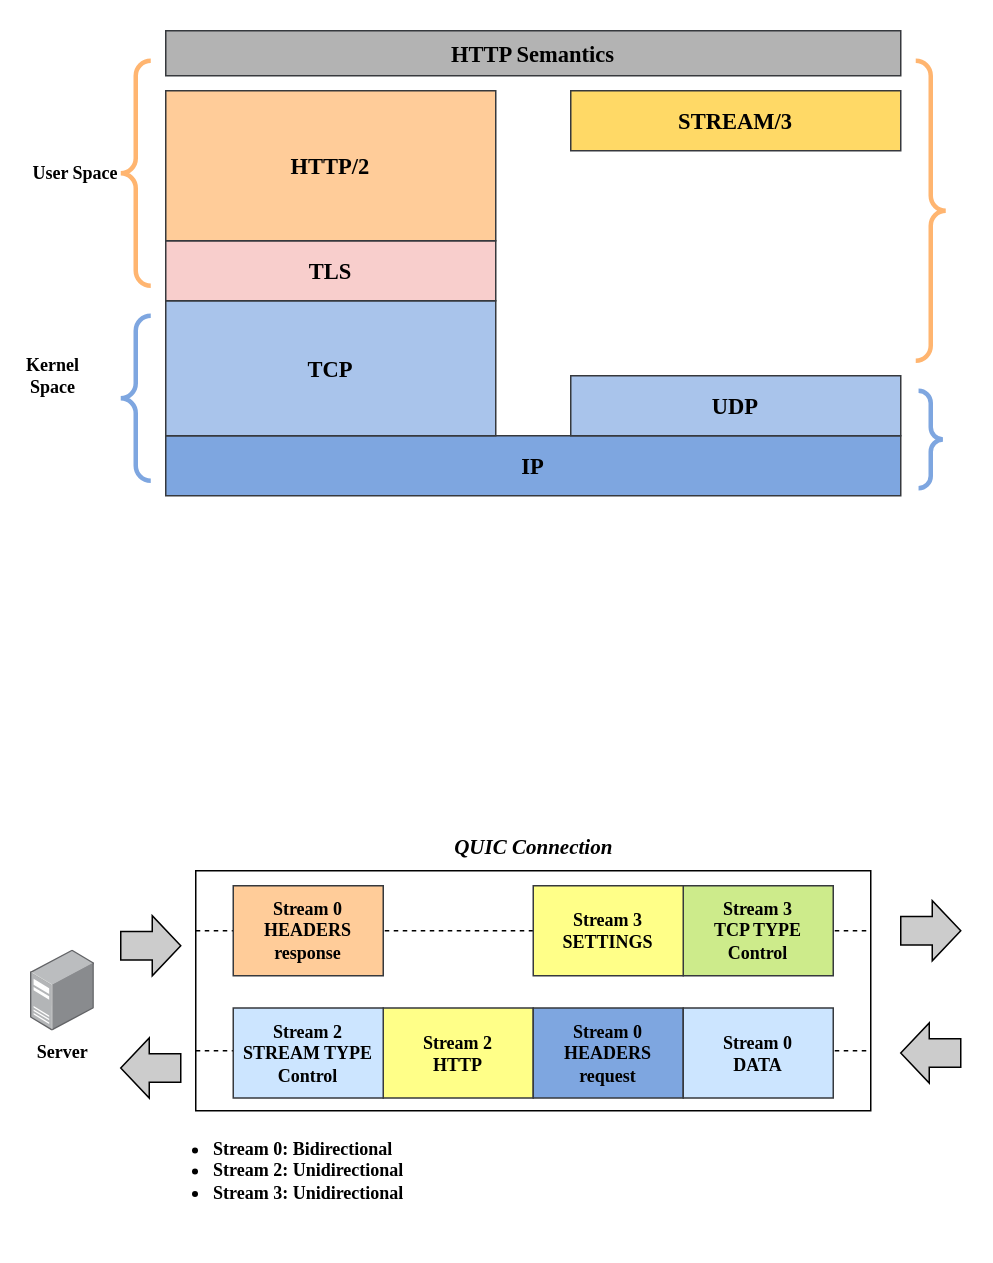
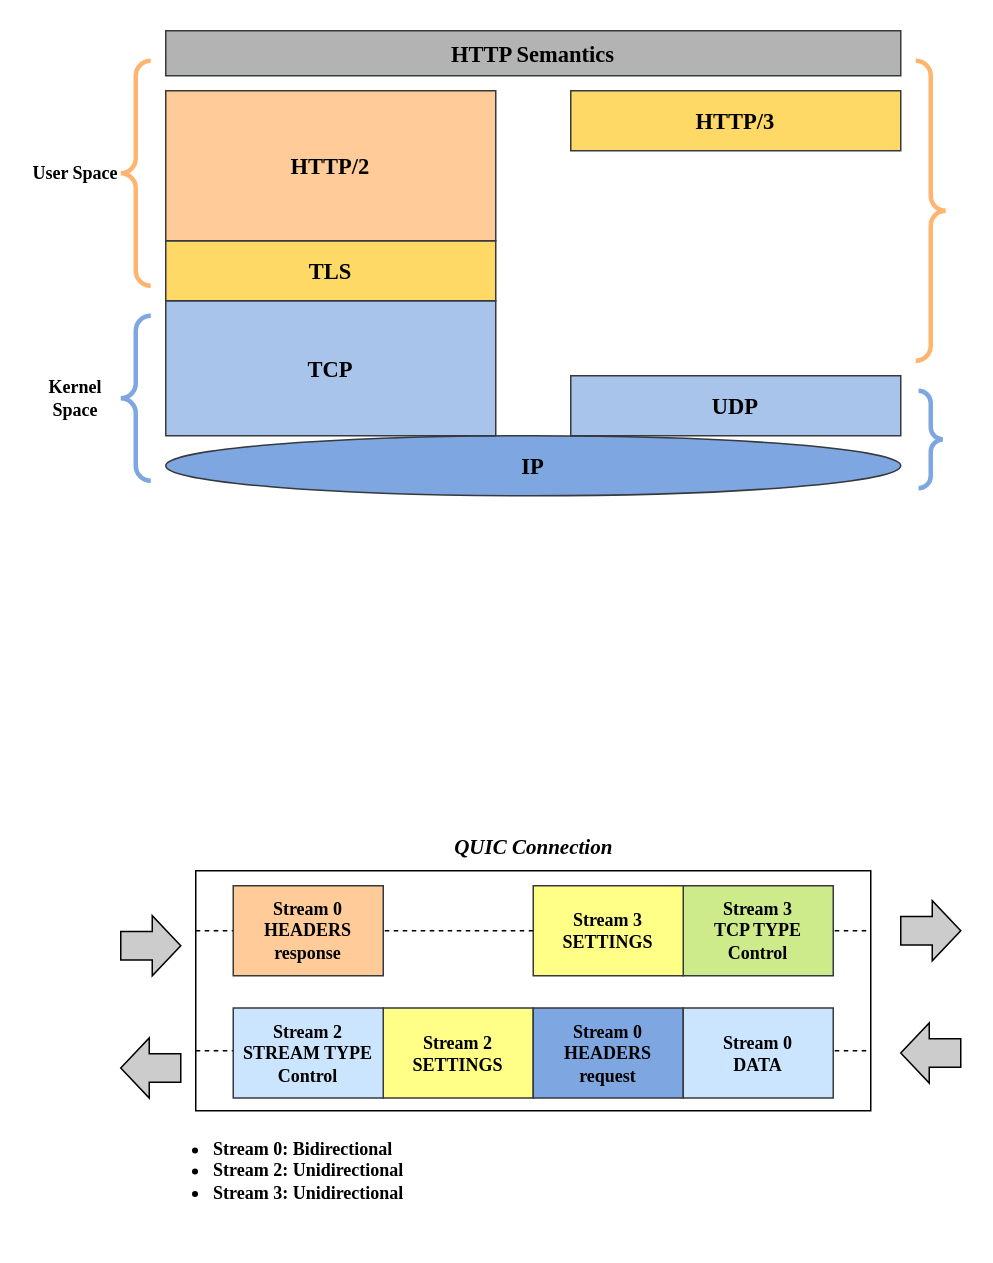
- <mxCell id="25" value="STREAM/3" style="rounded=0;whiteSpace=wrap;html=1;fontStyle=1;fontSize=15;fontFamily=Lucida Console;glass=0;fillColor=#FFD966;strokeColor=#36393d;" vertex="1" parent="1"><mxGeometry x="380" y="60" width="220" height="40" as="geometry" /></mxCell>
+ <mxCell id="25" value="HTTP/3" style="rounded=0;whiteSpace=wrap;html=1;fontStyle=1;fontSize=15;fontFamily=Lucida Console;glass=0;fillColor=#FFD966;strokeColor=#36393d;" vertex="1" parent="1"><mxGeometry x="380" y="60" width="220" height="40" as="geometry" /></mxCell>
- <mxCell id="23" value="TLS" style="rounded=0;whiteSpace=wrap;html=1;fontStyle=1;fontSize=15;fontFamily=Lucida Console;glass=0;fillColor=#f8cecc;strokeColor=#36393d;" vertex="1" parent="1"><mxGeometry x="110" y="160" width="220" height="40" as="geometry" /></mxCell>
+ <mxCell id="23" value="TLS" style="rounded=0;whiteSpace=wrap;html=1;fontStyle=1;fontSize=15;fontFamily=Lucida Console;glass=0;fillColor=#FFD966;strokeColor=#36393d;" vertex="1" parent="1"><mxGeometry x="110" y="160" width="220" height="40" as="geometry" /></mxCell>
- <mxCell id="29" value="Kernel Space" style="text;html=1;align=center;verticalAlign=middle;whiteSpace=wrap;rounded=0;fontStyle=1;fontFamily=Lucida Console;" vertex="1" parent="1"><mxGeometry x="5" y="235" width="60" height="30" as="geometry" /></mxCell>
+ <mxCell id="29" value="Kernel Space" style="text;html=1;align=center;verticalAlign=middle;whiteSpace=wrap;rounded=0;fontStyle=1;fontFamily=Lucida Console;" vertex="1" parent="1"><mxGeometry x="20" y="250" width="60" height="30" as="geometry" /></mxCell>
- <mxCell id="20" value="IP" style="rounded=0;whiteSpace=wrap;html=1;fontStyle=1;fontSize=15;fontFamily=Lucida Console;glass=0;fillColor=#7EA6E0;strokeColor=#36393d;" vertex="1" parent="1"><mxGeometry x="110" y="290" width="490" height="40" as="geometry" /></mxCell>
+ <mxCell id="20" value="IP" style="ellipse;whiteSpace=wrap;html=1;fontStyle=1;fontSize=15;fontFamily=Lucida Console;glass=0;fillColor=#7EA6E0;strokeColor=#36393d;" vertex="1" parent="1"><mxGeometry x="110" y="290" width="490" height="40" as="geometry" /></mxCell>
- <mxCell id="3" value="Server" style="image;points=[];aspect=fixed;html=1;align=center;shadow=0;dashed=0;image=img/lib/allied_telesis/computer_and_terminals/Server_Desktop.svg;fontStyle=1;fontFamily=Lucida Console;" parent="1" vertex="1"><mxGeometry x="20" y="633" width="42.6" height="54" as="geometry" /></mxCell>
- <mxCell id="12" value="Stream 2&lt;br&gt;HTTP" style="rounded=0;whiteSpace=wrap;html=1;strokeColor=#36393d;align=center;verticalAlign=middle;fontFamily=Lucida Console;fontSize=12;fillColor=#ffff88;fontStyle=1" parent="10" vertex="1"><mxGeometry x="125" width="100" height="60" as="geometry" /></mxCell>
+ <mxCell id="12" value="Stream 2&lt;br&gt;SETTINGS" style="rounded=0;whiteSpace=wrap;html=1;strokeColor=#36393d;align=center;verticalAlign=middle;fontFamily=Lucida Console;fontSize=12;fillColor=#ffff88;fontStyle=1" parent="10" vertex="1"><mxGeometry x="125" width="100" height="60" as="geometry" /></mxCell>
